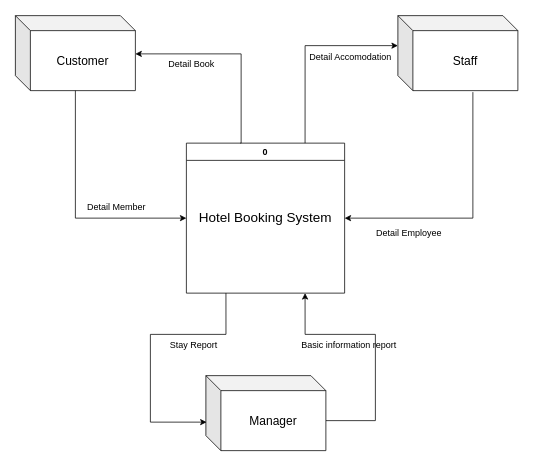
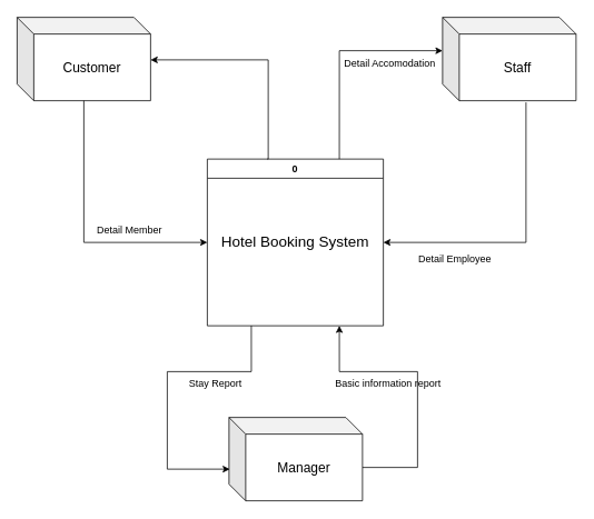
- <mxCell id="13" value="Detail Book" style="text;html=1;strokeColor=none;fillColor=none;align=center;verticalAlign=middle;whiteSpace=wrap;rounded=0;" vertex="1" parent="1"><mxGeometry x="190" y="70" width="130" height="30" as="geometry" /></mxCell>
